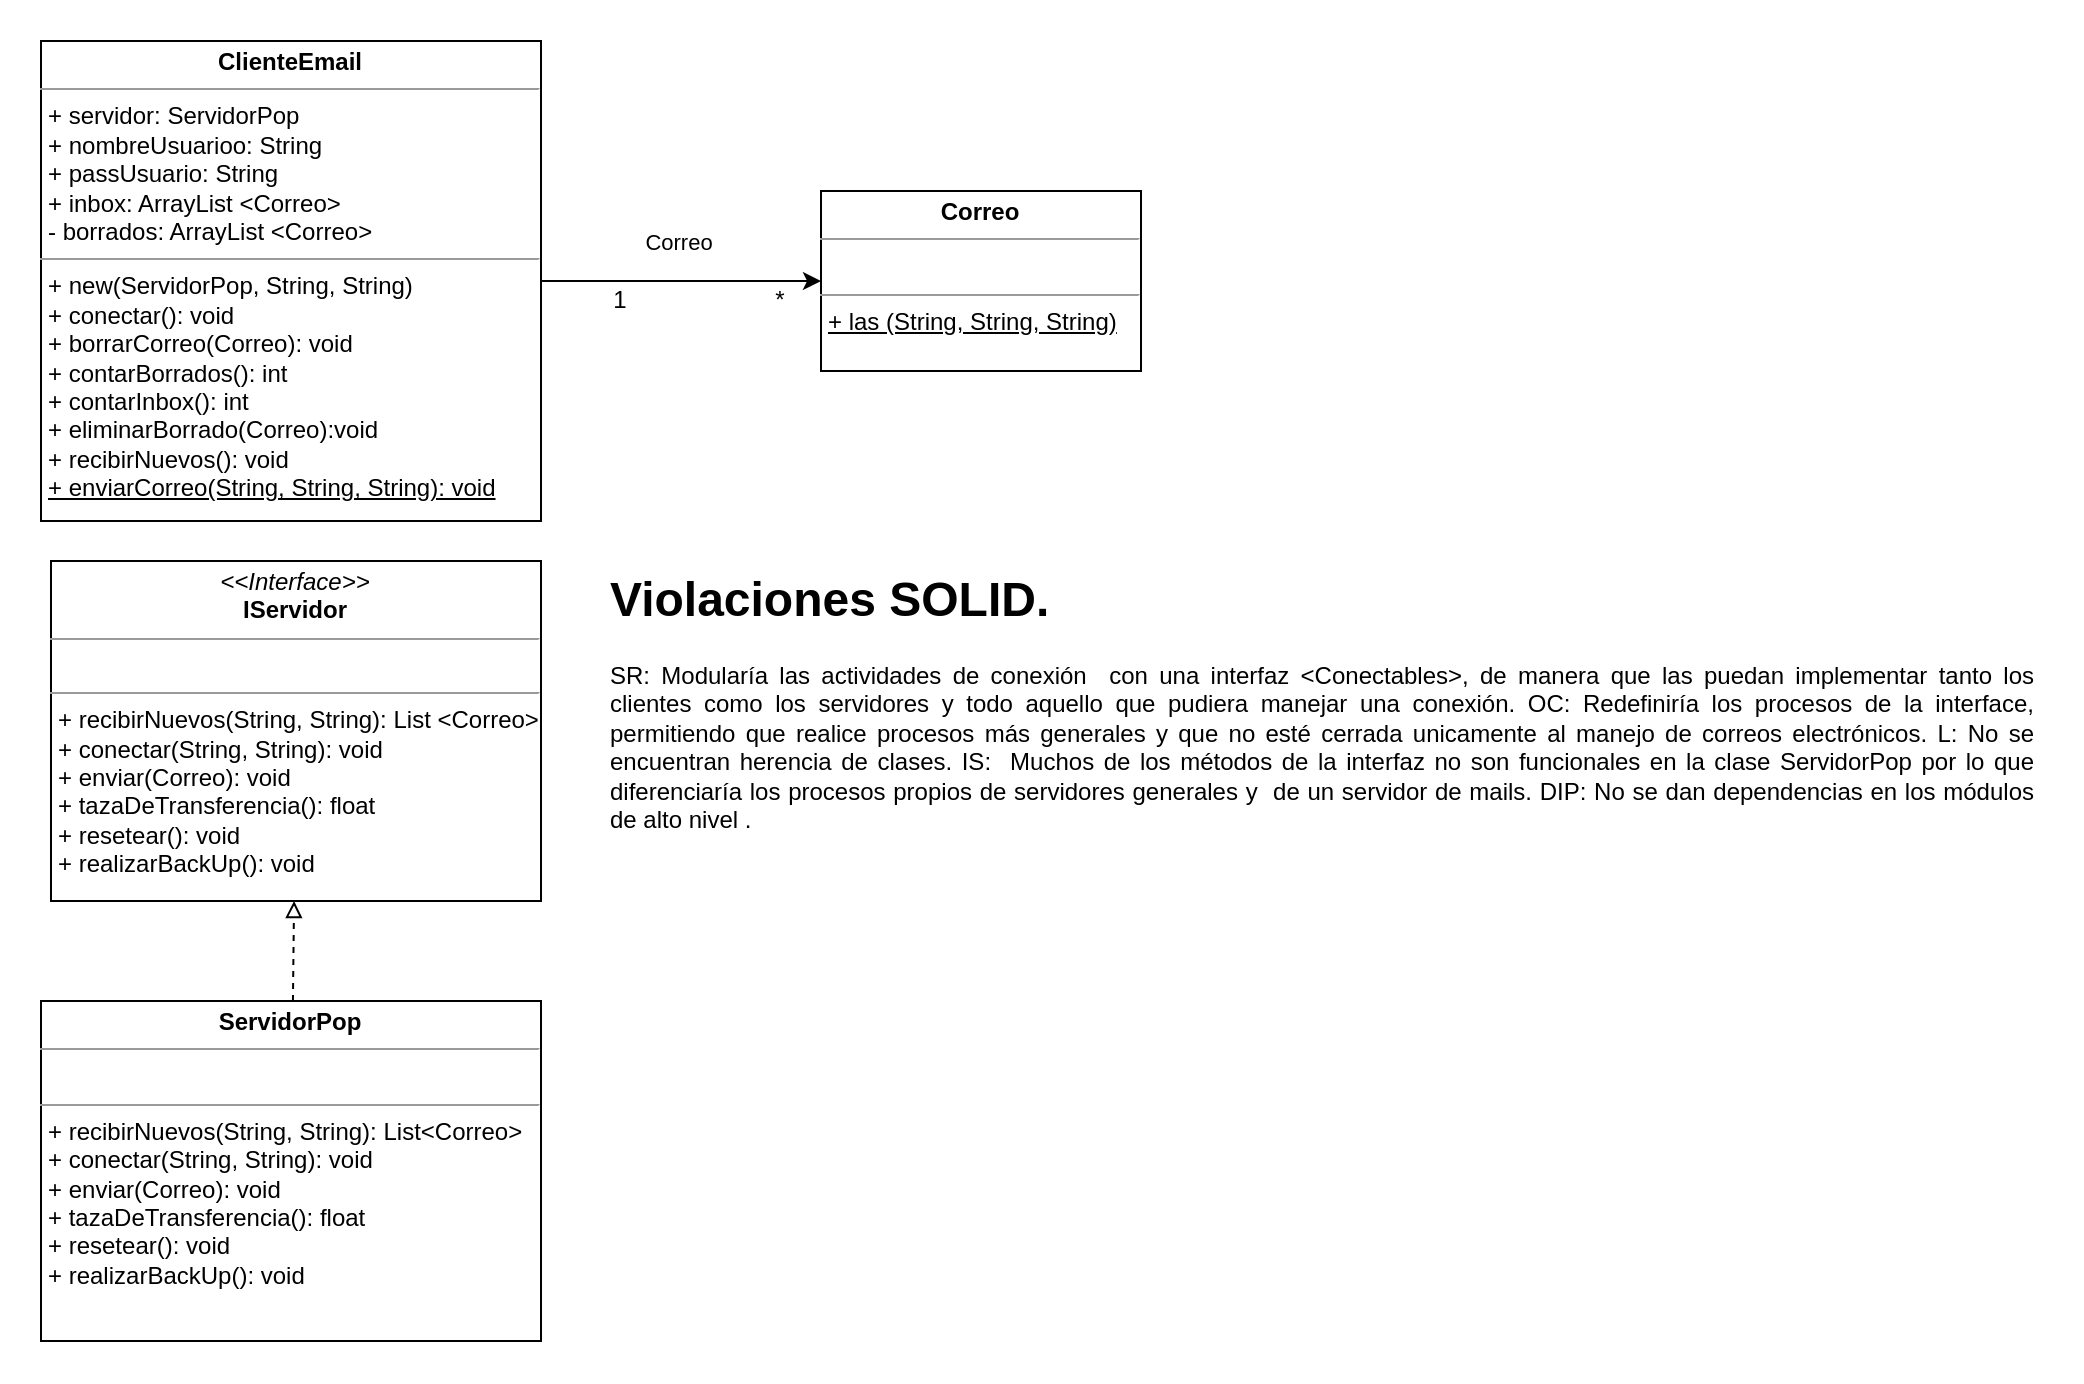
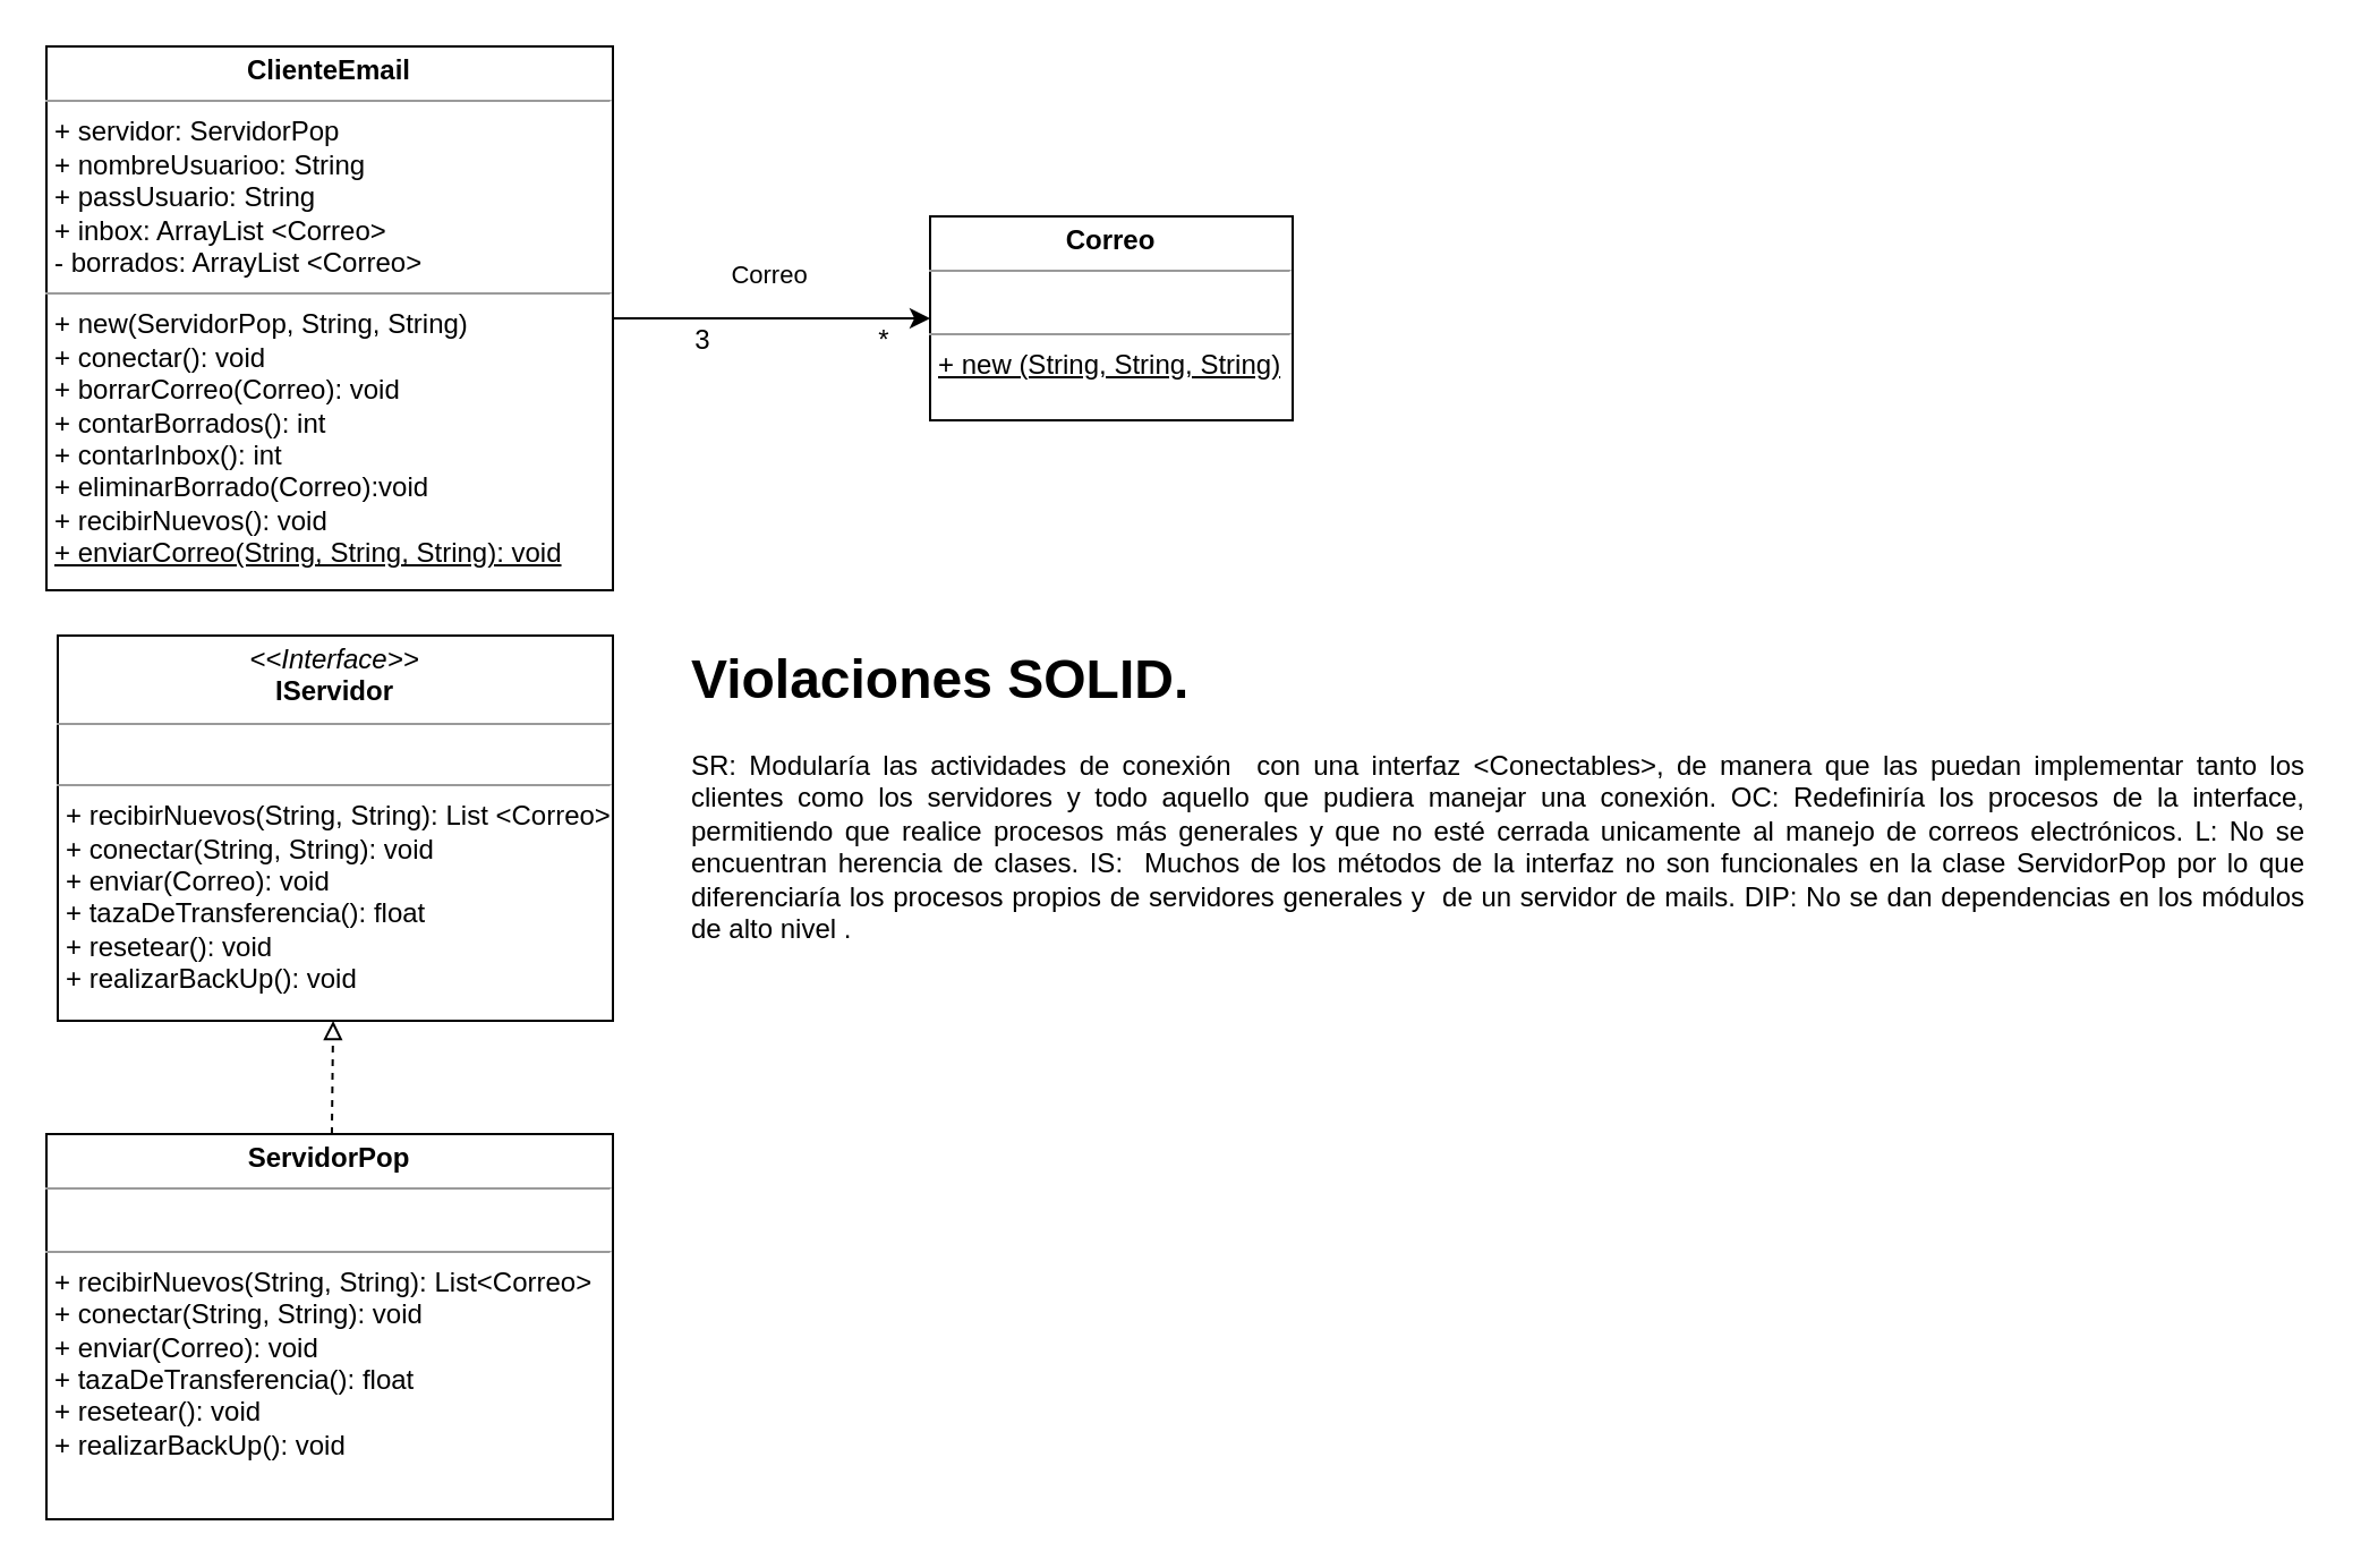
- <mxCell id="4" value="&lt;p style=&quot;margin: 0px ; margin-top: 4px ; text-align: center&quot;&gt;&lt;b&gt;Correo&lt;/b&gt;&lt;/p&gt;&lt;hr size=&quot;1&quot;&gt;&lt;p style=&quot;margin: 0px ; margin-left: 4px&quot;&gt;&lt;br&gt;&lt;/p&gt;&lt;hr size=&quot;1&quot;&gt;&lt;p style=&quot;margin: 0px ; margin-left: 4px&quot;&gt;&lt;u&gt;+ las (String, String, String)&lt;/u&gt;&lt;/p&gt;" style="verticalAlign=top;align=left;overflow=fill;fontSize=12;fontFamily=Helvetica;html=1;" parent="1" vertex="1"><mxGeometry x="410" y="95" width="160" height="90" as="geometry" /></mxCell>
+ <mxCell id="4" value="&lt;p style=&quot;margin: 0px ; margin-top: 4px ; text-align: center&quot;&gt;&lt;b&gt;Correo&lt;/b&gt;&lt;/p&gt;&lt;hr size=&quot;1&quot;&gt;&lt;p style=&quot;margin: 0px ; margin-left: 4px&quot;&gt;&lt;br&gt;&lt;/p&gt;&lt;hr size=&quot;1&quot;&gt;&lt;p style=&quot;margin: 0px ; margin-left: 4px&quot;&gt;&lt;u&gt;+ new (String, String, String)&lt;/u&gt;&lt;/p&gt;" style="verticalAlign=top;align=left;overflow=fill;fontSize=12;fontFamily=Helvetica;html=1;" parent="1" vertex="1"><mxGeometry x="410" y="95" width="160" height="90" as="geometry" /></mxCell>
- <mxCell id="10" value="1" style="text;html=1;strokeColor=none;fillColor=none;align=center;verticalAlign=middle;whiteSpace=wrap;rounded=0;" parent="7" vertex="1"><mxGeometry width="40" height="20" as="geometry" /></mxCell>
+ <mxCell id="10" value="3" style="text;html=1;strokeColor=none;fillColor=none;align=center;verticalAlign=middle;whiteSpace=wrap;rounded=0;" parent="7" vertex="1"><mxGeometry width="40" height="20" as="geometry" /></mxCell>
